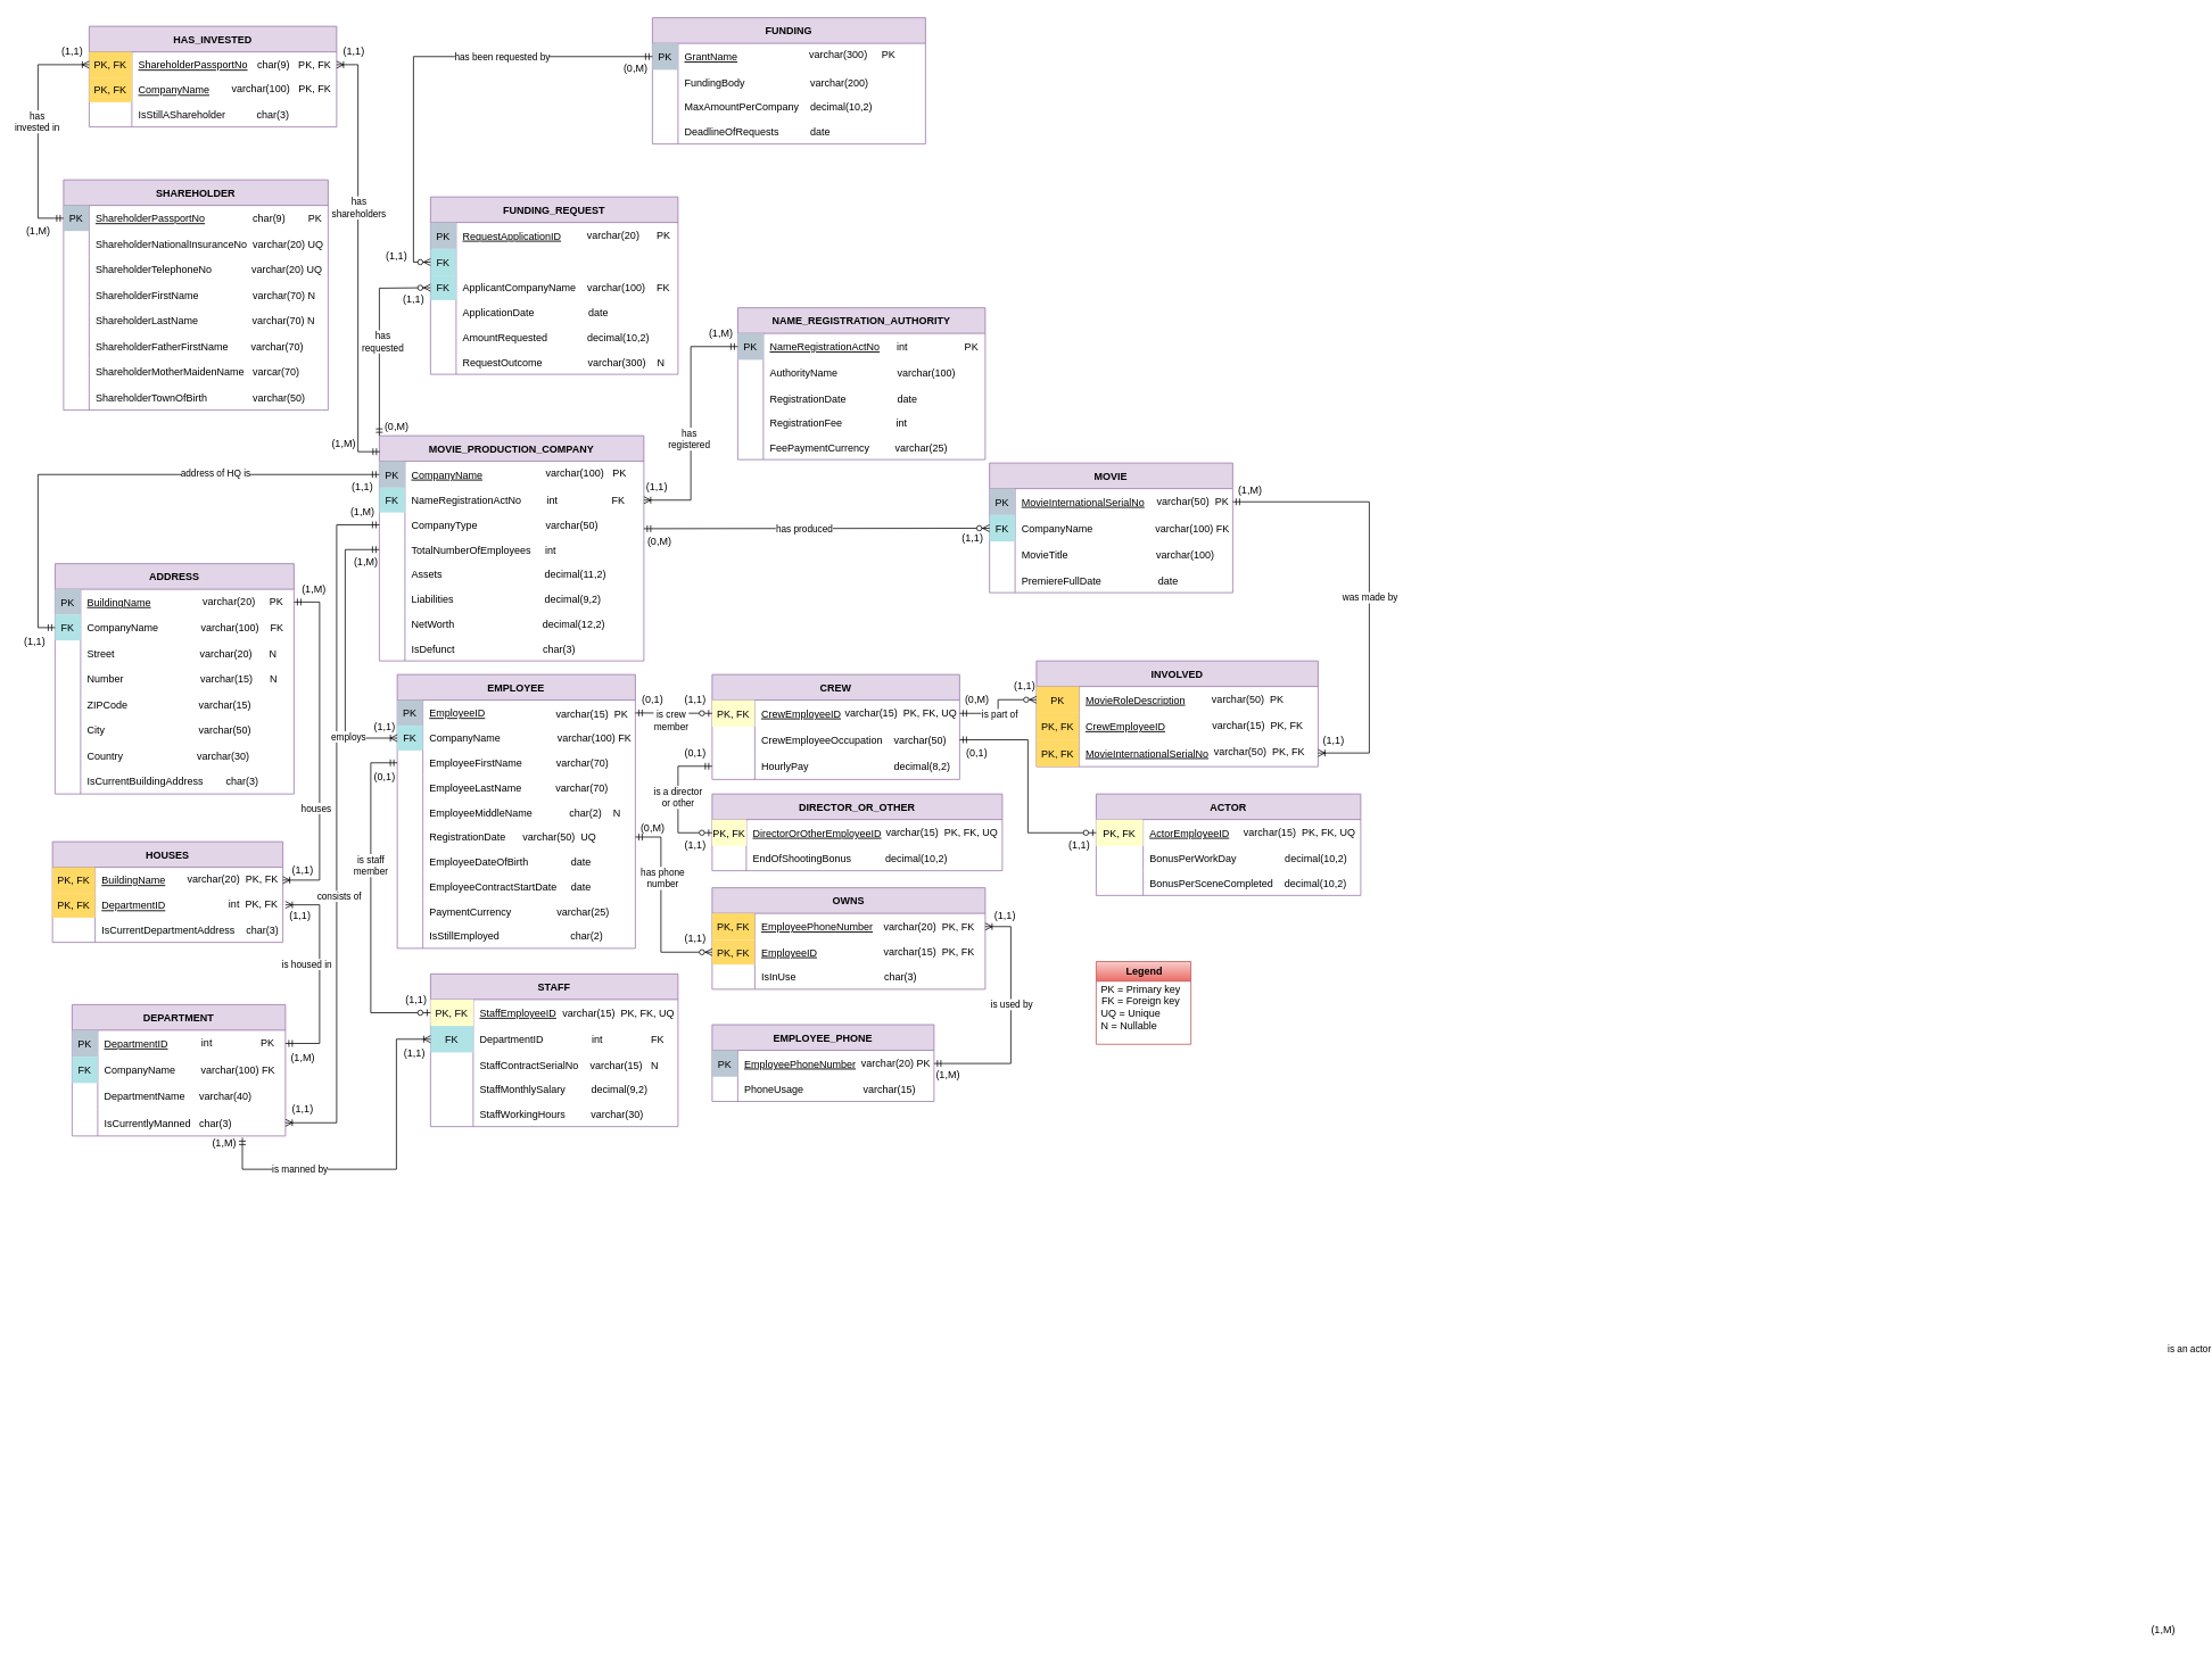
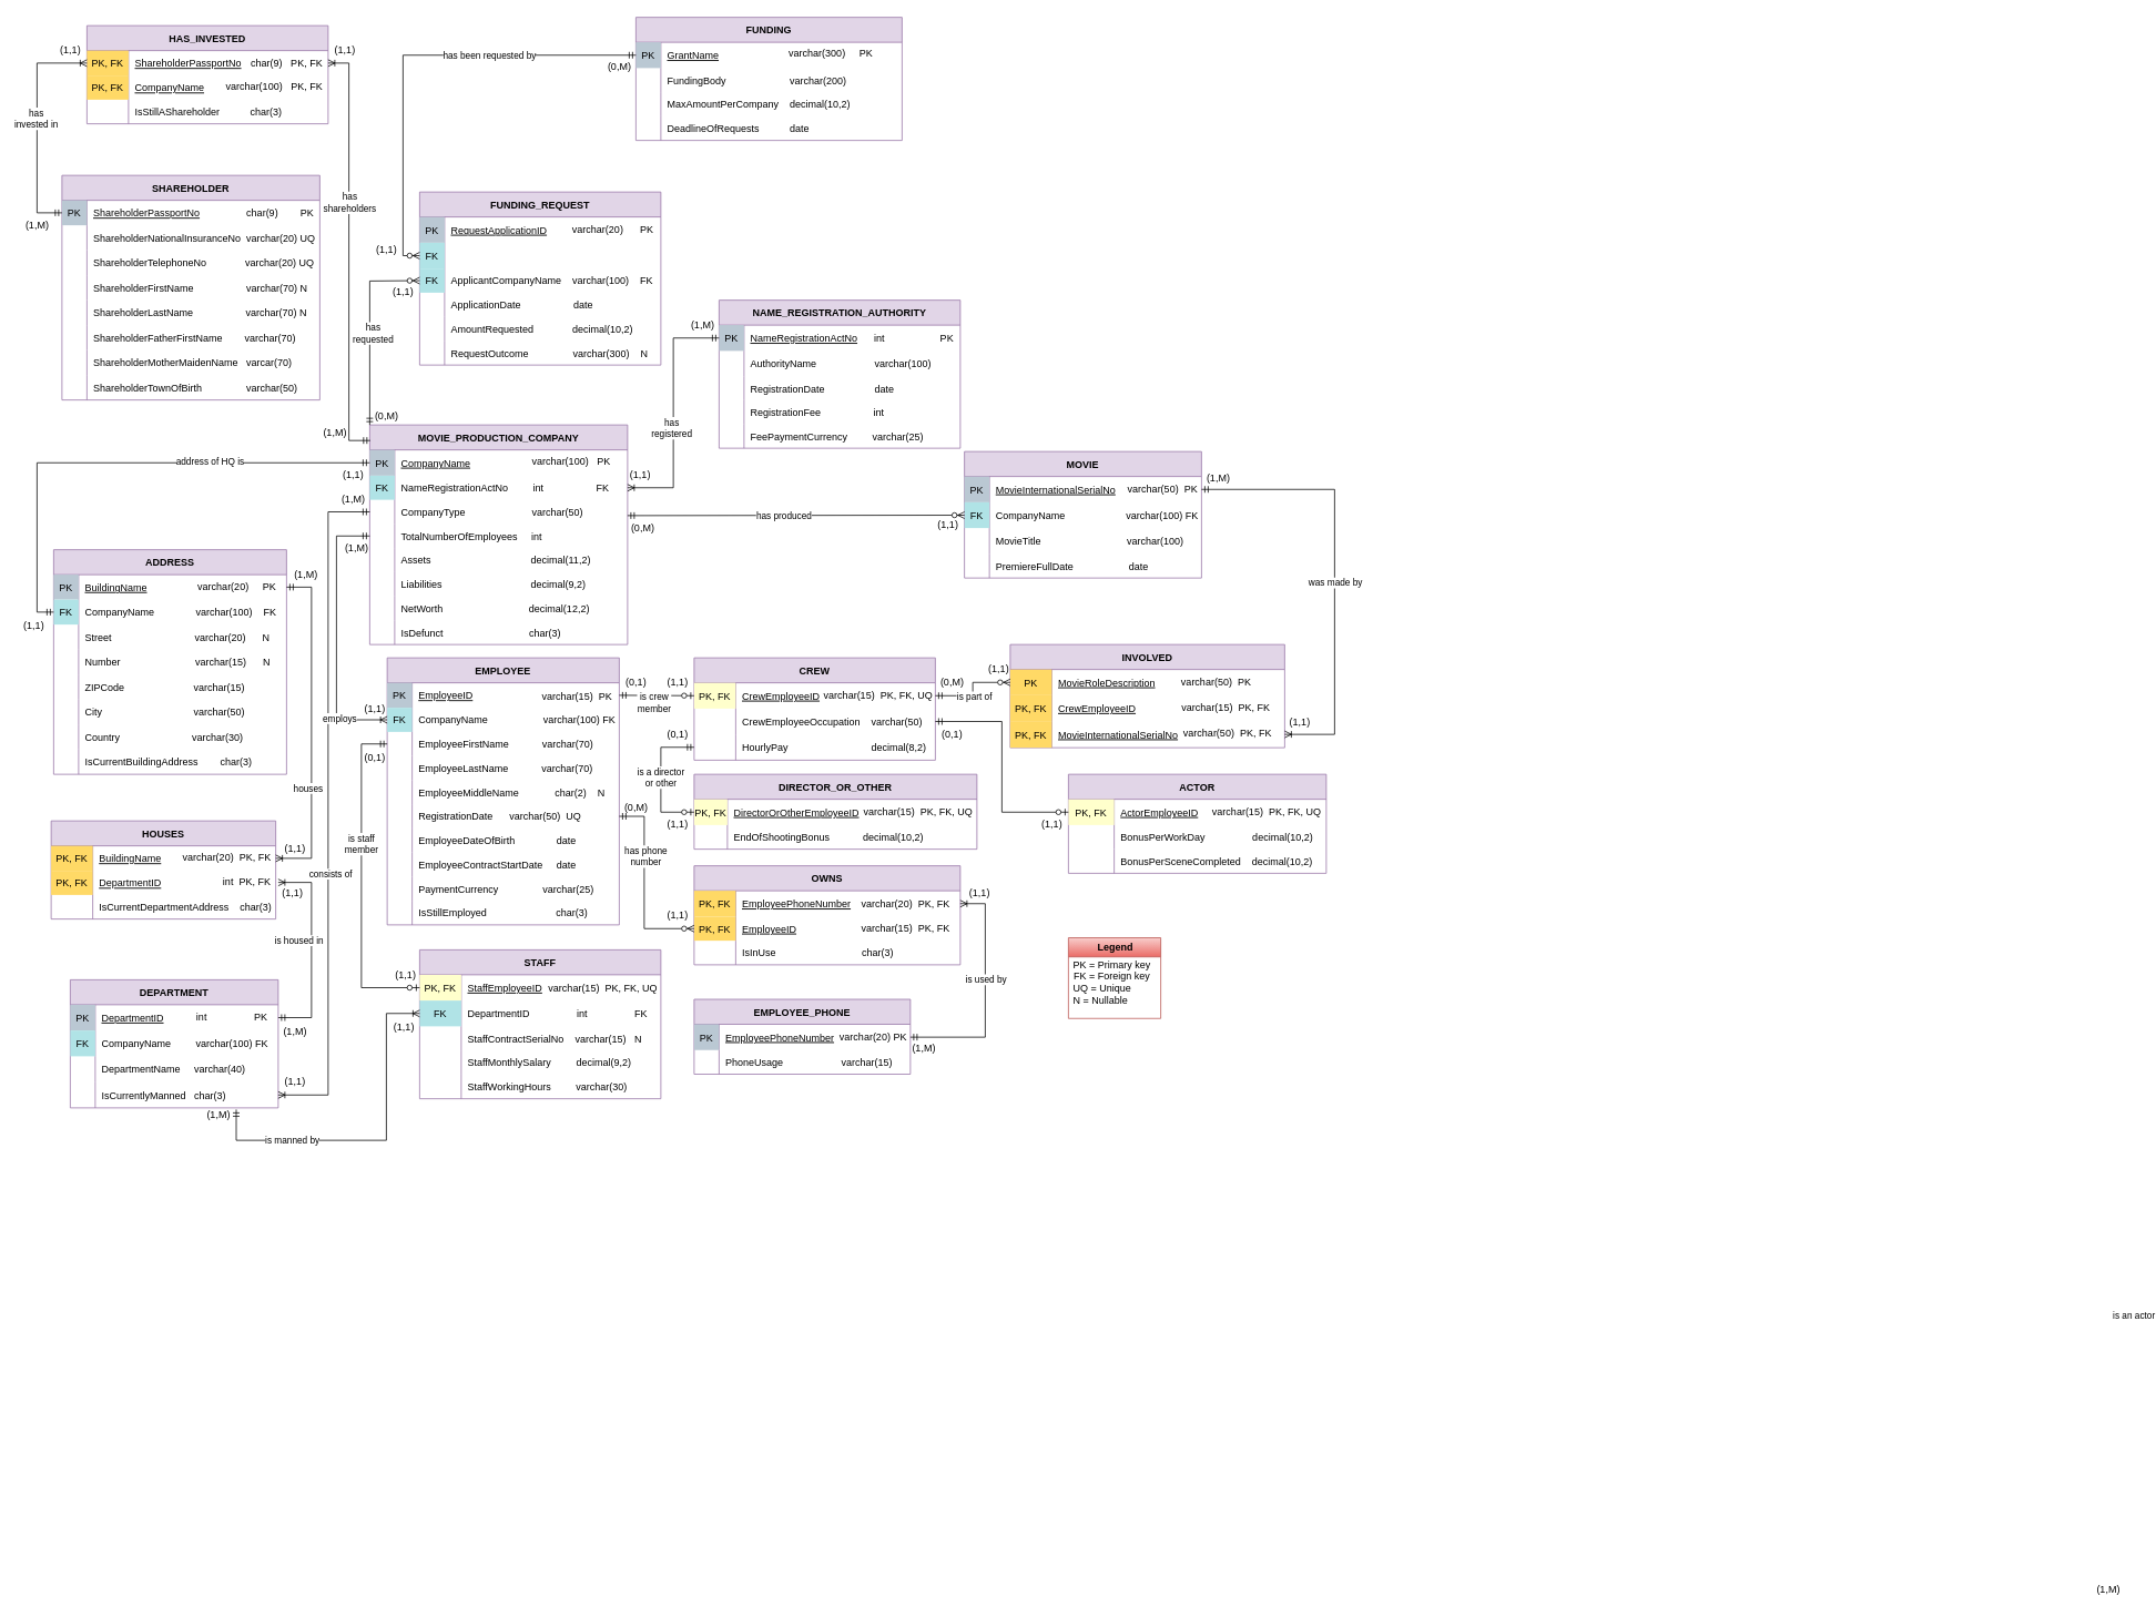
- <mxCell id="95" value="IsStillEmployed                         char(2)" style="shape=partialRectangle;overflow=hidden;connectable=0;fillColor=none;top=0;left=0;bottom=0;right=0;align=left;spacingLeft=6;" parent="93" vertex="1"><mxGeometry x="30" width="249" height="29" as="geometry"><mxRectangle width="249" height="29" as="alternateBounds" /></mxGeometry></mxCell>
+ <mxCell id="95" value="IsStillEmployed                         char(3)" style="shape=partialRectangle;overflow=hidden;connectable=0;fillColor=none;top=0;left=0;bottom=0;right=0;align=left;spacingLeft=6;" parent="93" vertex="1"><mxGeometry x="30" width="249" height="29" as="geometry"><mxRectangle width="249" height="29" as="alternateBounds" /></mxGeometry></mxCell>
